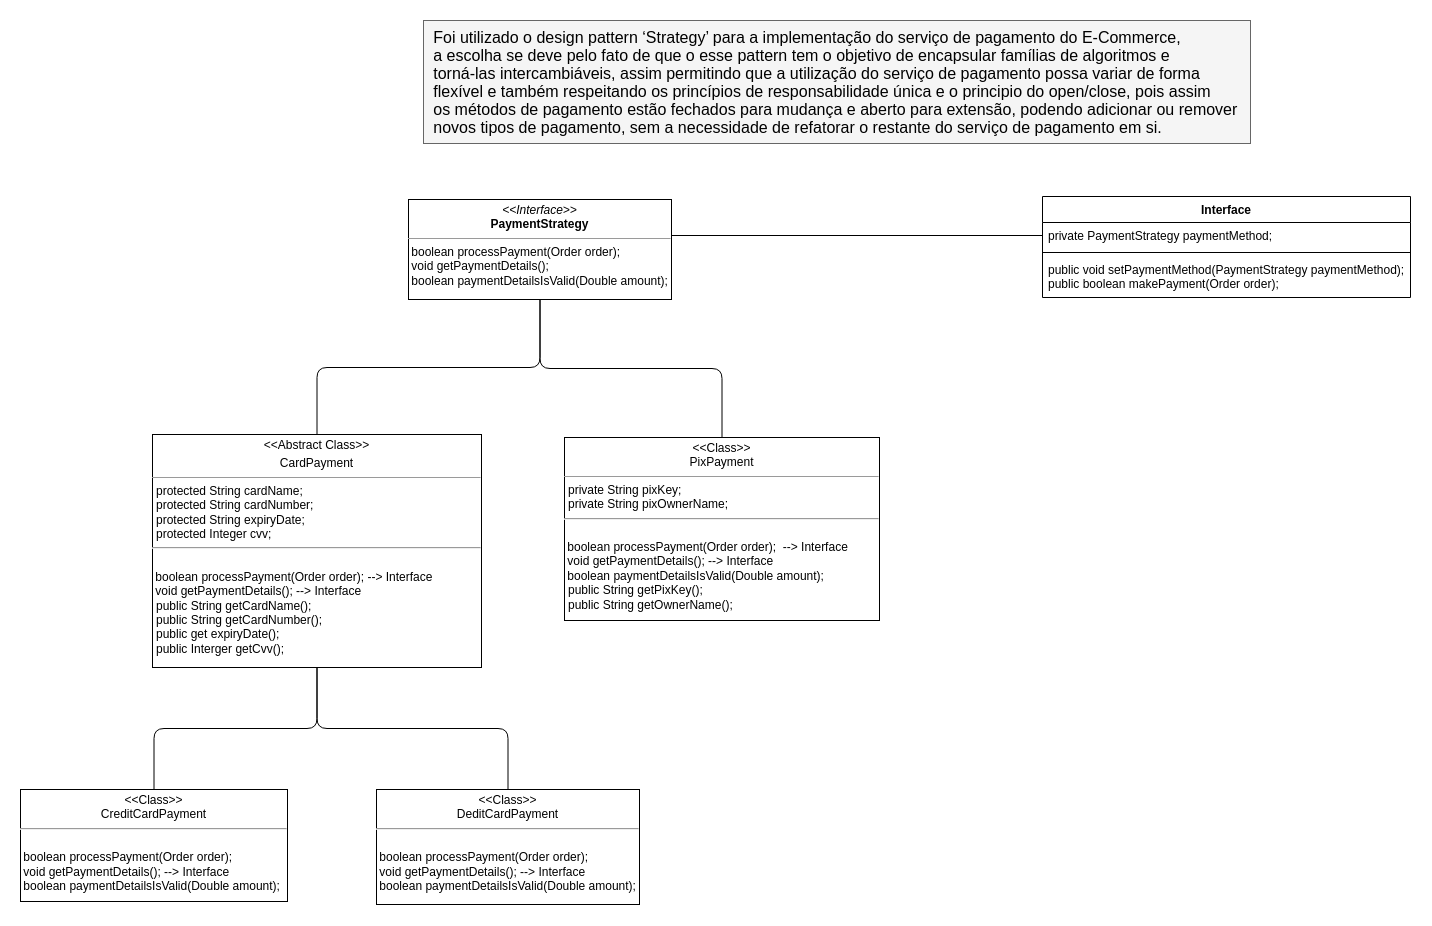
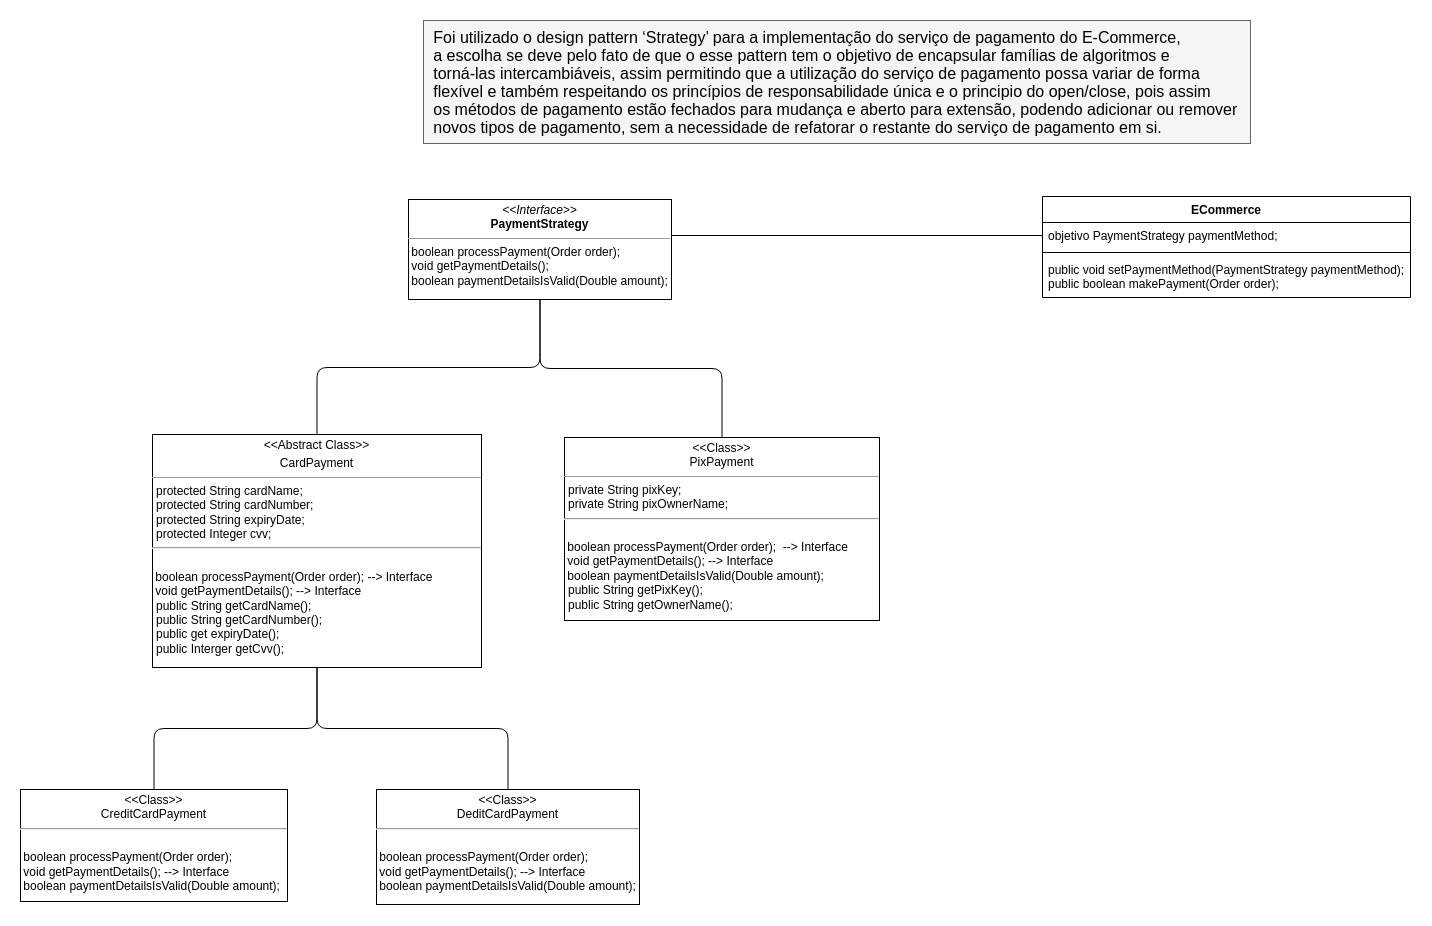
- <mxCell id="11" value="Interface" style="swimlane;fontStyle=1;align=center;verticalAlign=top;childLayout=stackLayout;horizontal=1;startSize=26;horizontalStack=0;resizeParent=1;resizeParentMax=0;resizeLast=0;collapsible=1;marginBottom=0;" parent="1" vertex="1"><mxGeometry x="1042" y="196" width="368" height="101" as="geometry" /></mxCell>
+ <mxCell id="11" value="ECommerce" style="swimlane;fontStyle=1;align=center;verticalAlign=top;childLayout=stackLayout;horizontal=1;startSize=26;horizontalStack=0;resizeParent=1;resizeParentMax=0;resizeLast=0;collapsible=1;marginBottom=0;" parent="1" vertex="1"><mxGeometry x="1042" y="196" width="368" height="101" as="geometry" /></mxCell>
- <mxCell id="12" value="private PaymentStrategy paymentMethod;" style="text;strokeColor=none;fillColor=none;align=left;verticalAlign=top;spacingLeft=4;spacingRight=4;overflow=hidden;rotatable=0;points=[[0,0.5],[1,0.5]];portConstraint=eastwest;" parent="11" vertex="1"><mxGeometry y="26" width="368" height="26" as="geometry" /></mxCell>
+ <mxCell id="12" value="objetivo PaymentStrategy paymentMethod;" style="text;strokeColor=none;fillColor=none;align=left;verticalAlign=top;spacingLeft=4;spacingRight=4;overflow=hidden;rotatable=0;points=[[0,0.5],[1,0.5]];portConstraint=eastwest;" parent="11" vertex="1"><mxGeometry y="26" width="368" height="26" as="geometry" /></mxCell>
